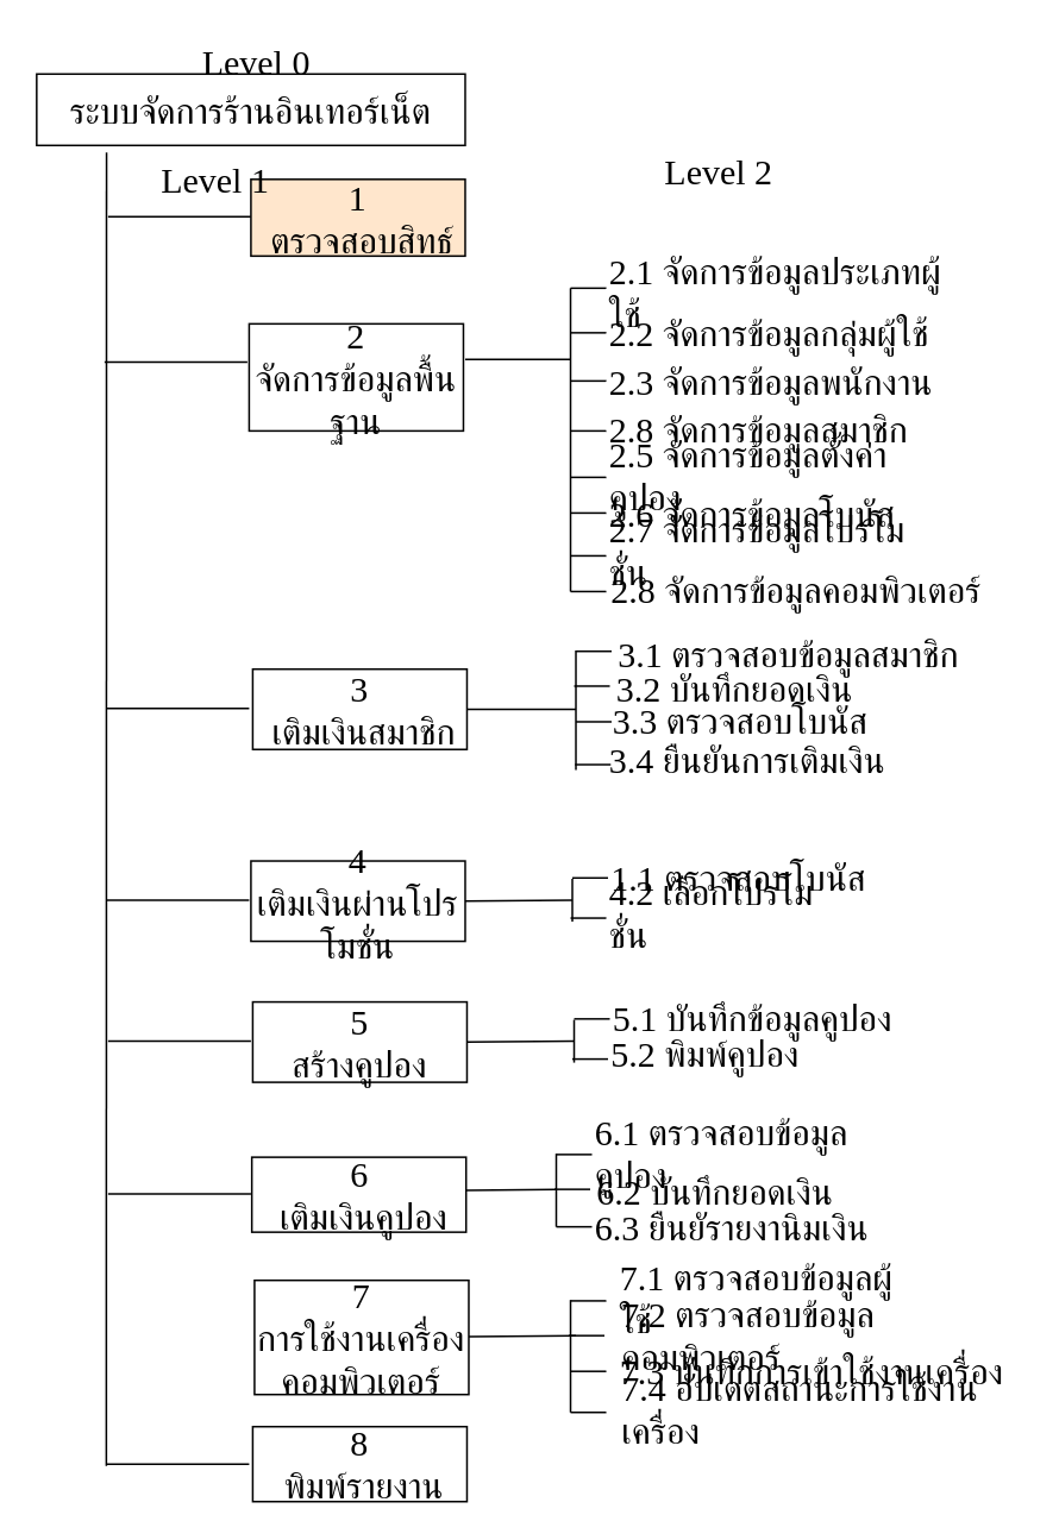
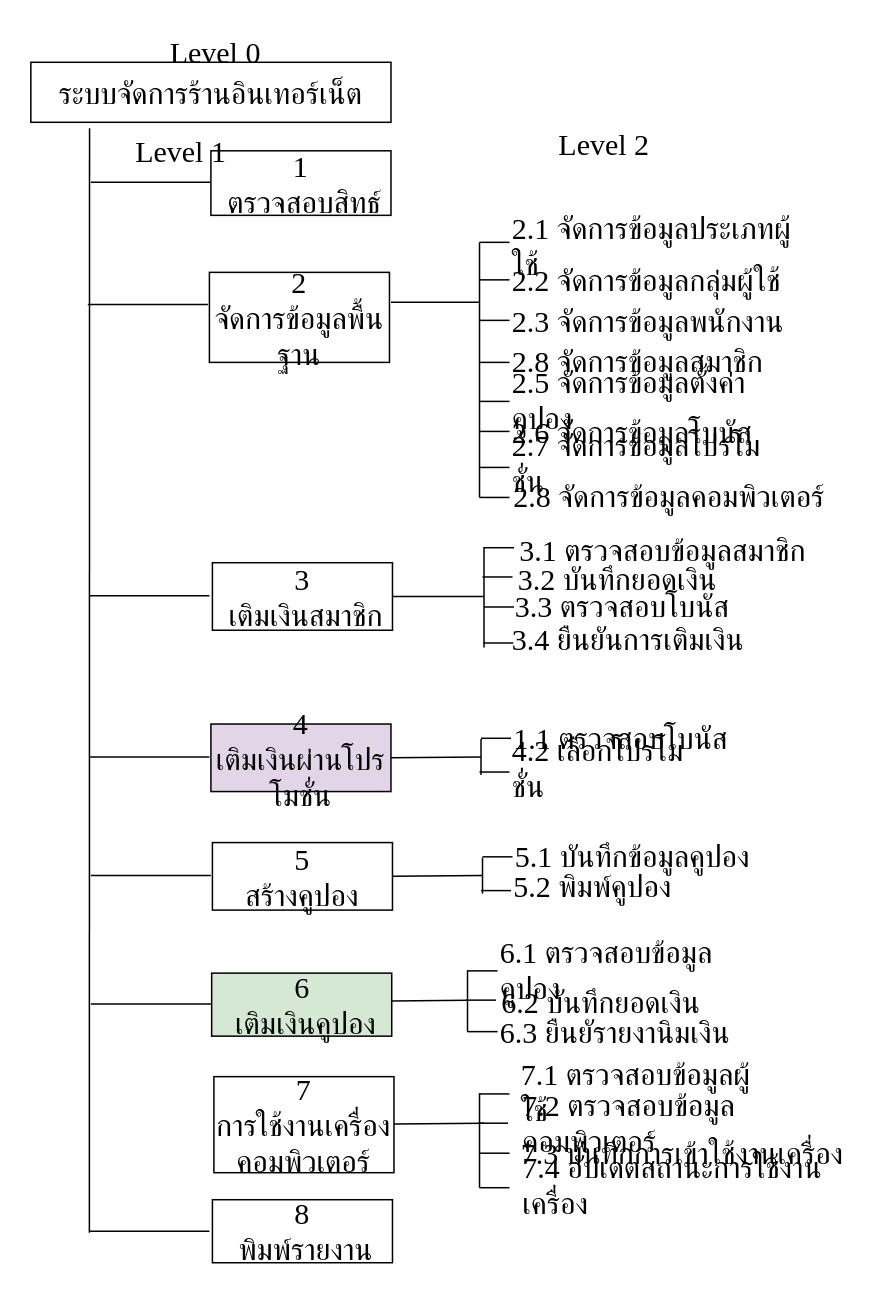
- <mxCell id="6" value="&lt;span style=&quot;font-size: 20px; text-align: left;&quot;&gt;1&lt;br style=&quot;font-size: 20px;&quot;&gt;&amp;nbsp;ตรวจสอบสิทธ์&lt;/span&gt;" style="rounded=0;whiteSpace=wrap;html=1;fontFamily=TH SarabunPSK;fontSize=20;fillColor=#ffe6cc;" parent="1" vertex="1"><mxGeometry x="140" y="100" width="120" height="43" as="geometry" /></mxCell>
+ <mxCell id="6" value="&lt;span style=&quot;font-size: 20px; text-align: left;&quot;&gt;1&lt;br style=&quot;font-size: 20px;&quot;&gt;&amp;nbsp;ตรวจสอบสิทธ์&lt;/span&gt;" style="rounded=0;whiteSpace=wrap;html=1;fontFamily=TH SarabunPSK;fontSize=20;" parent="1" vertex="1"><mxGeometry x="140" y="100" width="120" height="43" as="geometry" /></mxCell>
- <mxCell id="70" value="&lt;div style=&quot;font-size: 20px;&quot;&gt;&lt;span style=&quot;font-size: 20px;&quot;&gt;&lt;font style=&quot;font-size: 20px;&quot;&gt;4&lt;/font&gt;&lt;/span&gt;&lt;/div&gt;&lt;div style=&quot;font-size: 20px;&quot;&gt;&lt;span style=&quot;font-size: 20px;&quot;&gt;&lt;font style=&quot;font-size: 20px;&quot;&gt;เติมเงินผ่านโปรโมชั่น&lt;/font&gt;&lt;/span&gt;&lt;/div&gt;" style="rounded=0;whiteSpace=wrap;html=1;align=center;fontFamily=TH SarabunPSK;fontSize=20;" parent="1" vertex="1"><mxGeometry x="140" y="482" width="120" height="45" as="geometry" /></mxCell>
+ <mxCell id="70" value="&lt;div style=&quot;font-size: 20px;&quot;&gt;&lt;span style=&quot;font-size: 20px;&quot;&gt;&lt;font style=&quot;font-size: 20px;&quot;&gt;4&lt;/font&gt;&lt;/span&gt;&lt;/div&gt;&lt;div style=&quot;font-size: 20px;&quot;&gt;&lt;span style=&quot;font-size: 20px;&quot;&gt;&lt;font style=&quot;font-size: 20px;&quot;&gt;เติมเงินผ่านโปรโมชั่น&lt;/font&gt;&lt;/span&gt;&lt;/div&gt;" style="rounded=0;whiteSpace=wrap;html=1;align=center;fontFamily=TH SarabunPSK;fontSize=20;fillColor=#e1d5e7;" parent="1" vertex="1"><mxGeometry x="140" y="482" width="120" height="45" as="geometry" /></mxCell>
- <mxCell id="36" value="&lt;span style=&quot;font-size: 20px; text-align: left;&quot;&gt;6&lt;br style=&quot;font-size: 20px;&quot;&gt;&amp;nbsp;เติมเงินคูปอง&lt;/span&gt;" style="rounded=0;whiteSpace=wrap;html=1;fontFamily=TH SarabunPSK;fontSize=20;" parent="1" vertex="1"><mxGeometry x="140.5" y="648" width="120" height="42" as="geometry" /></mxCell>
+ <mxCell id="36" value="&lt;span style=&quot;font-size: 20px; text-align: left;&quot;&gt;6&lt;br style=&quot;font-size: 20px;&quot;&gt;&amp;nbsp;เติมเงินคูปอง&lt;/span&gt;" style="rounded=0;whiteSpace=wrap;html=1;fontFamily=TH SarabunPSK;fontSize=20;fillColor=#d5e8d4;" parent="1" vertex="1"><mxGeometry x="140.5" y="648" width="120" height="42" as="geometry" /></mxCell>
